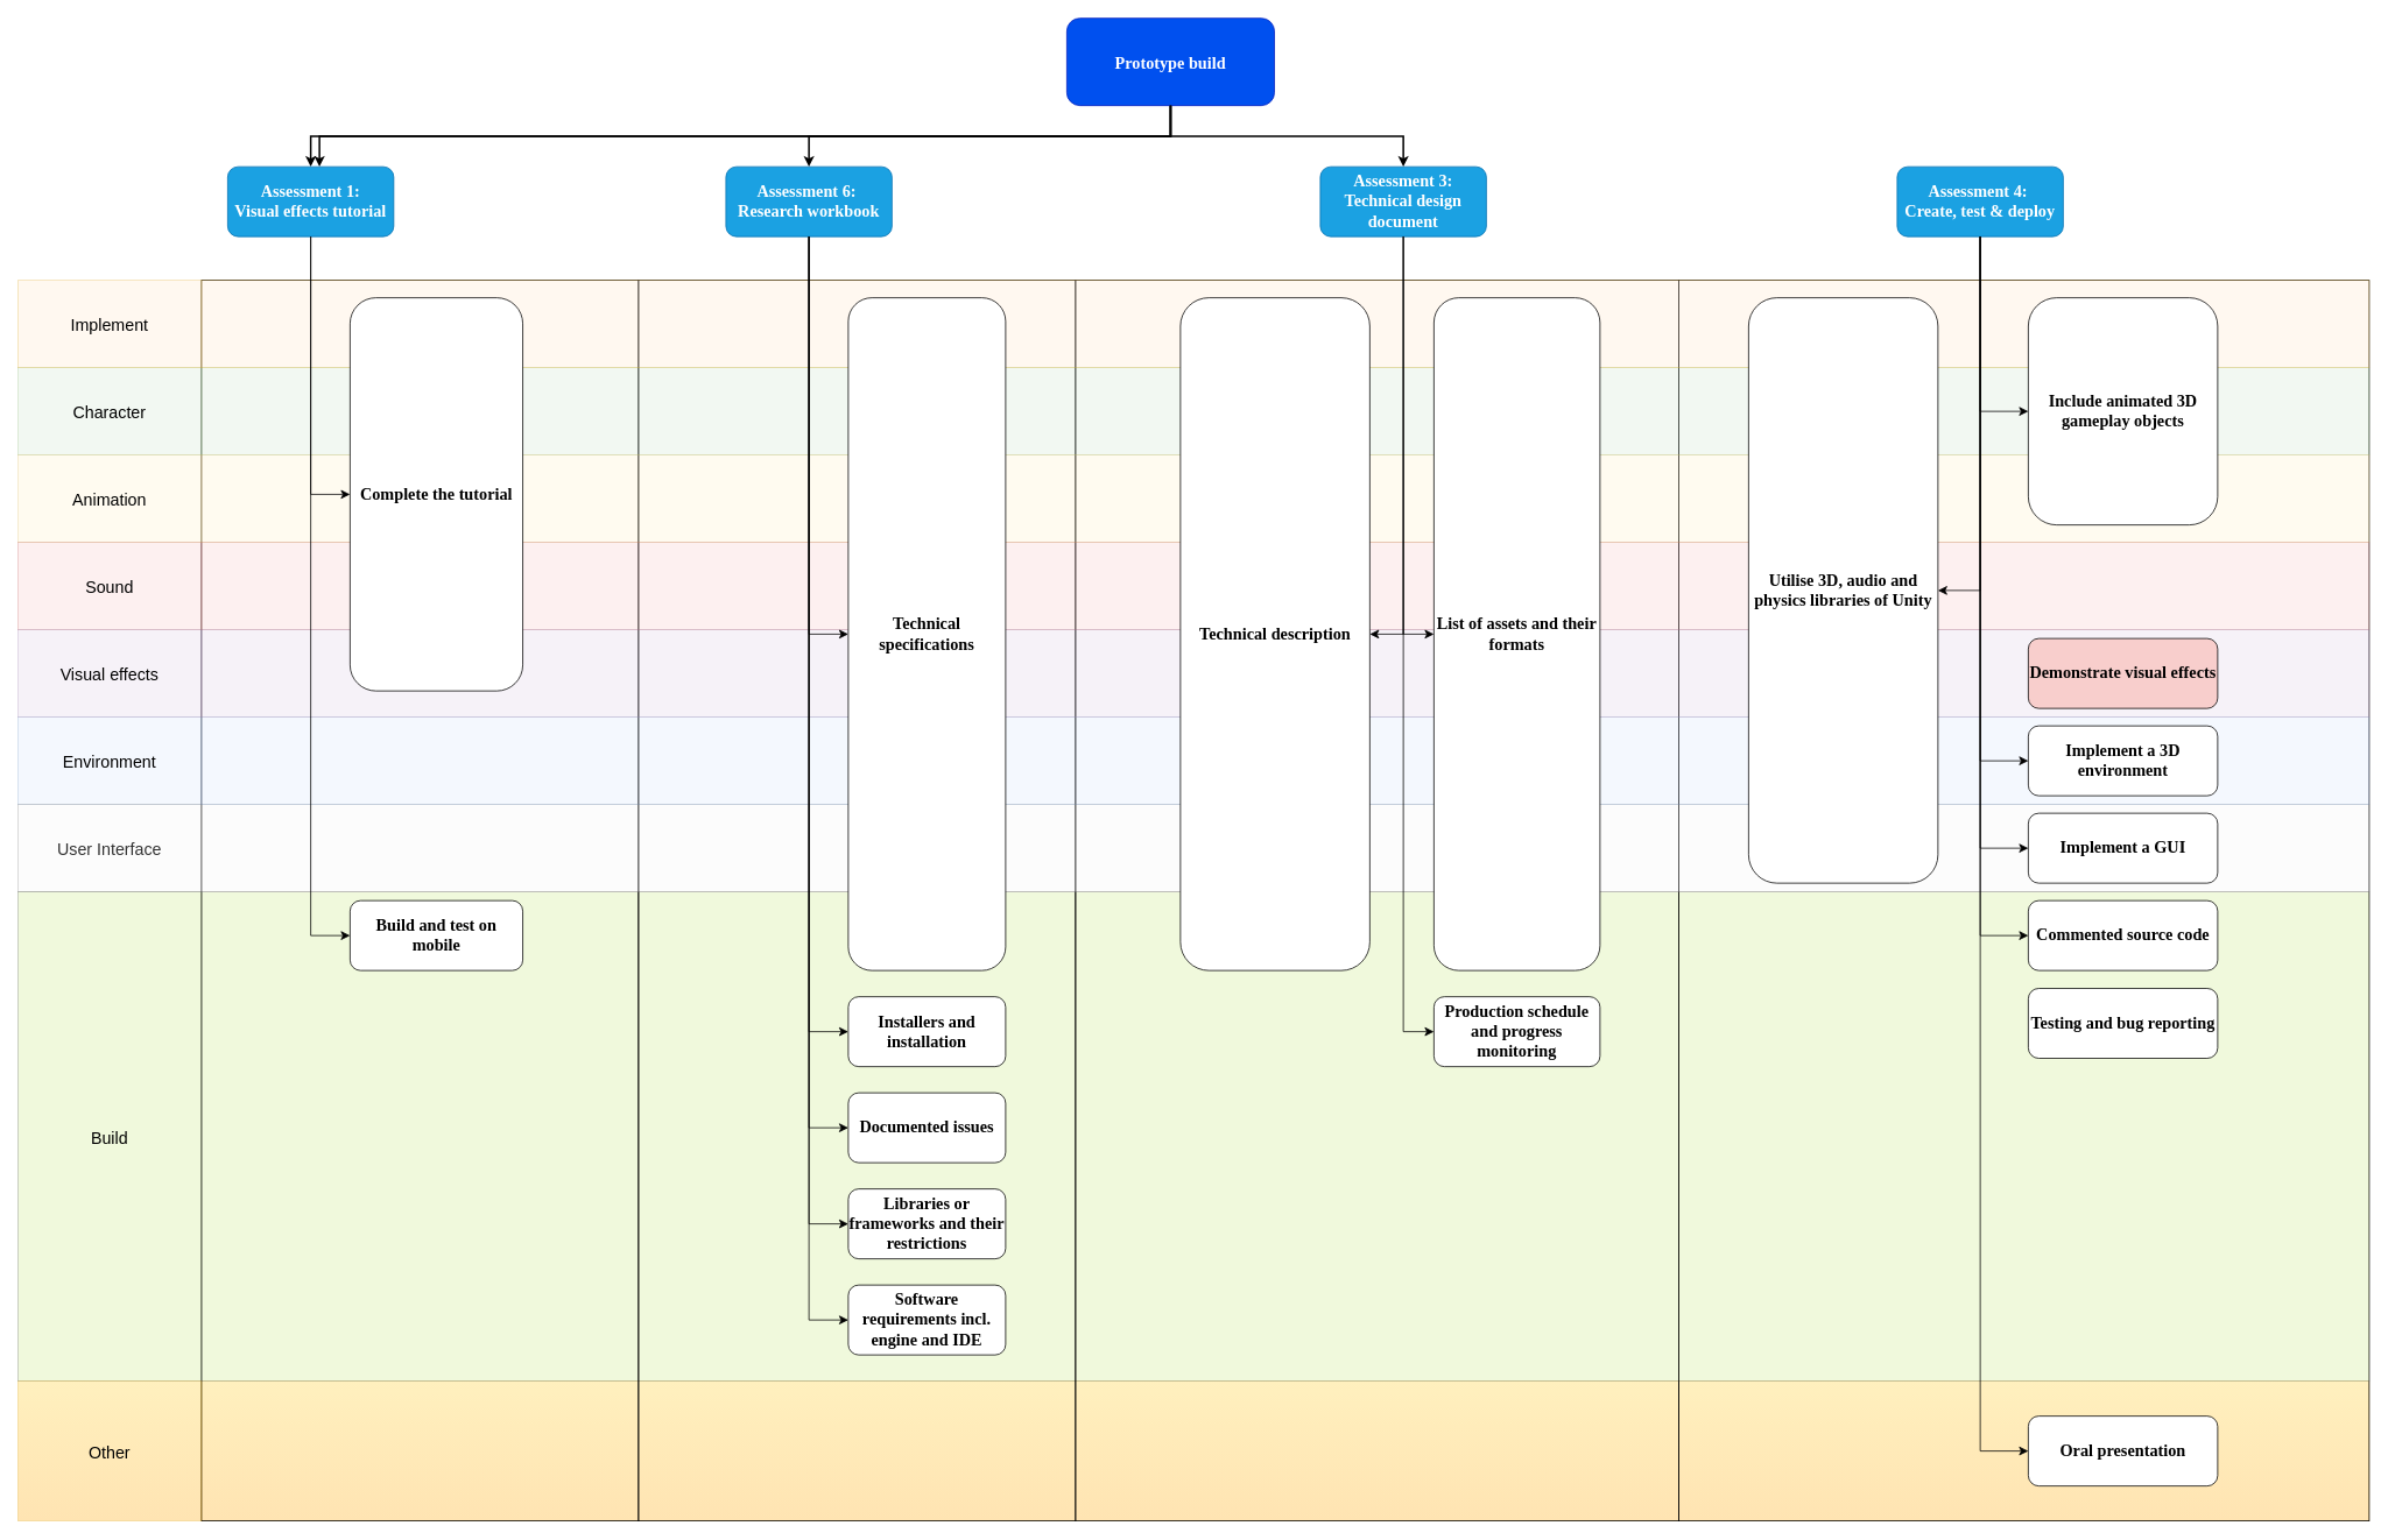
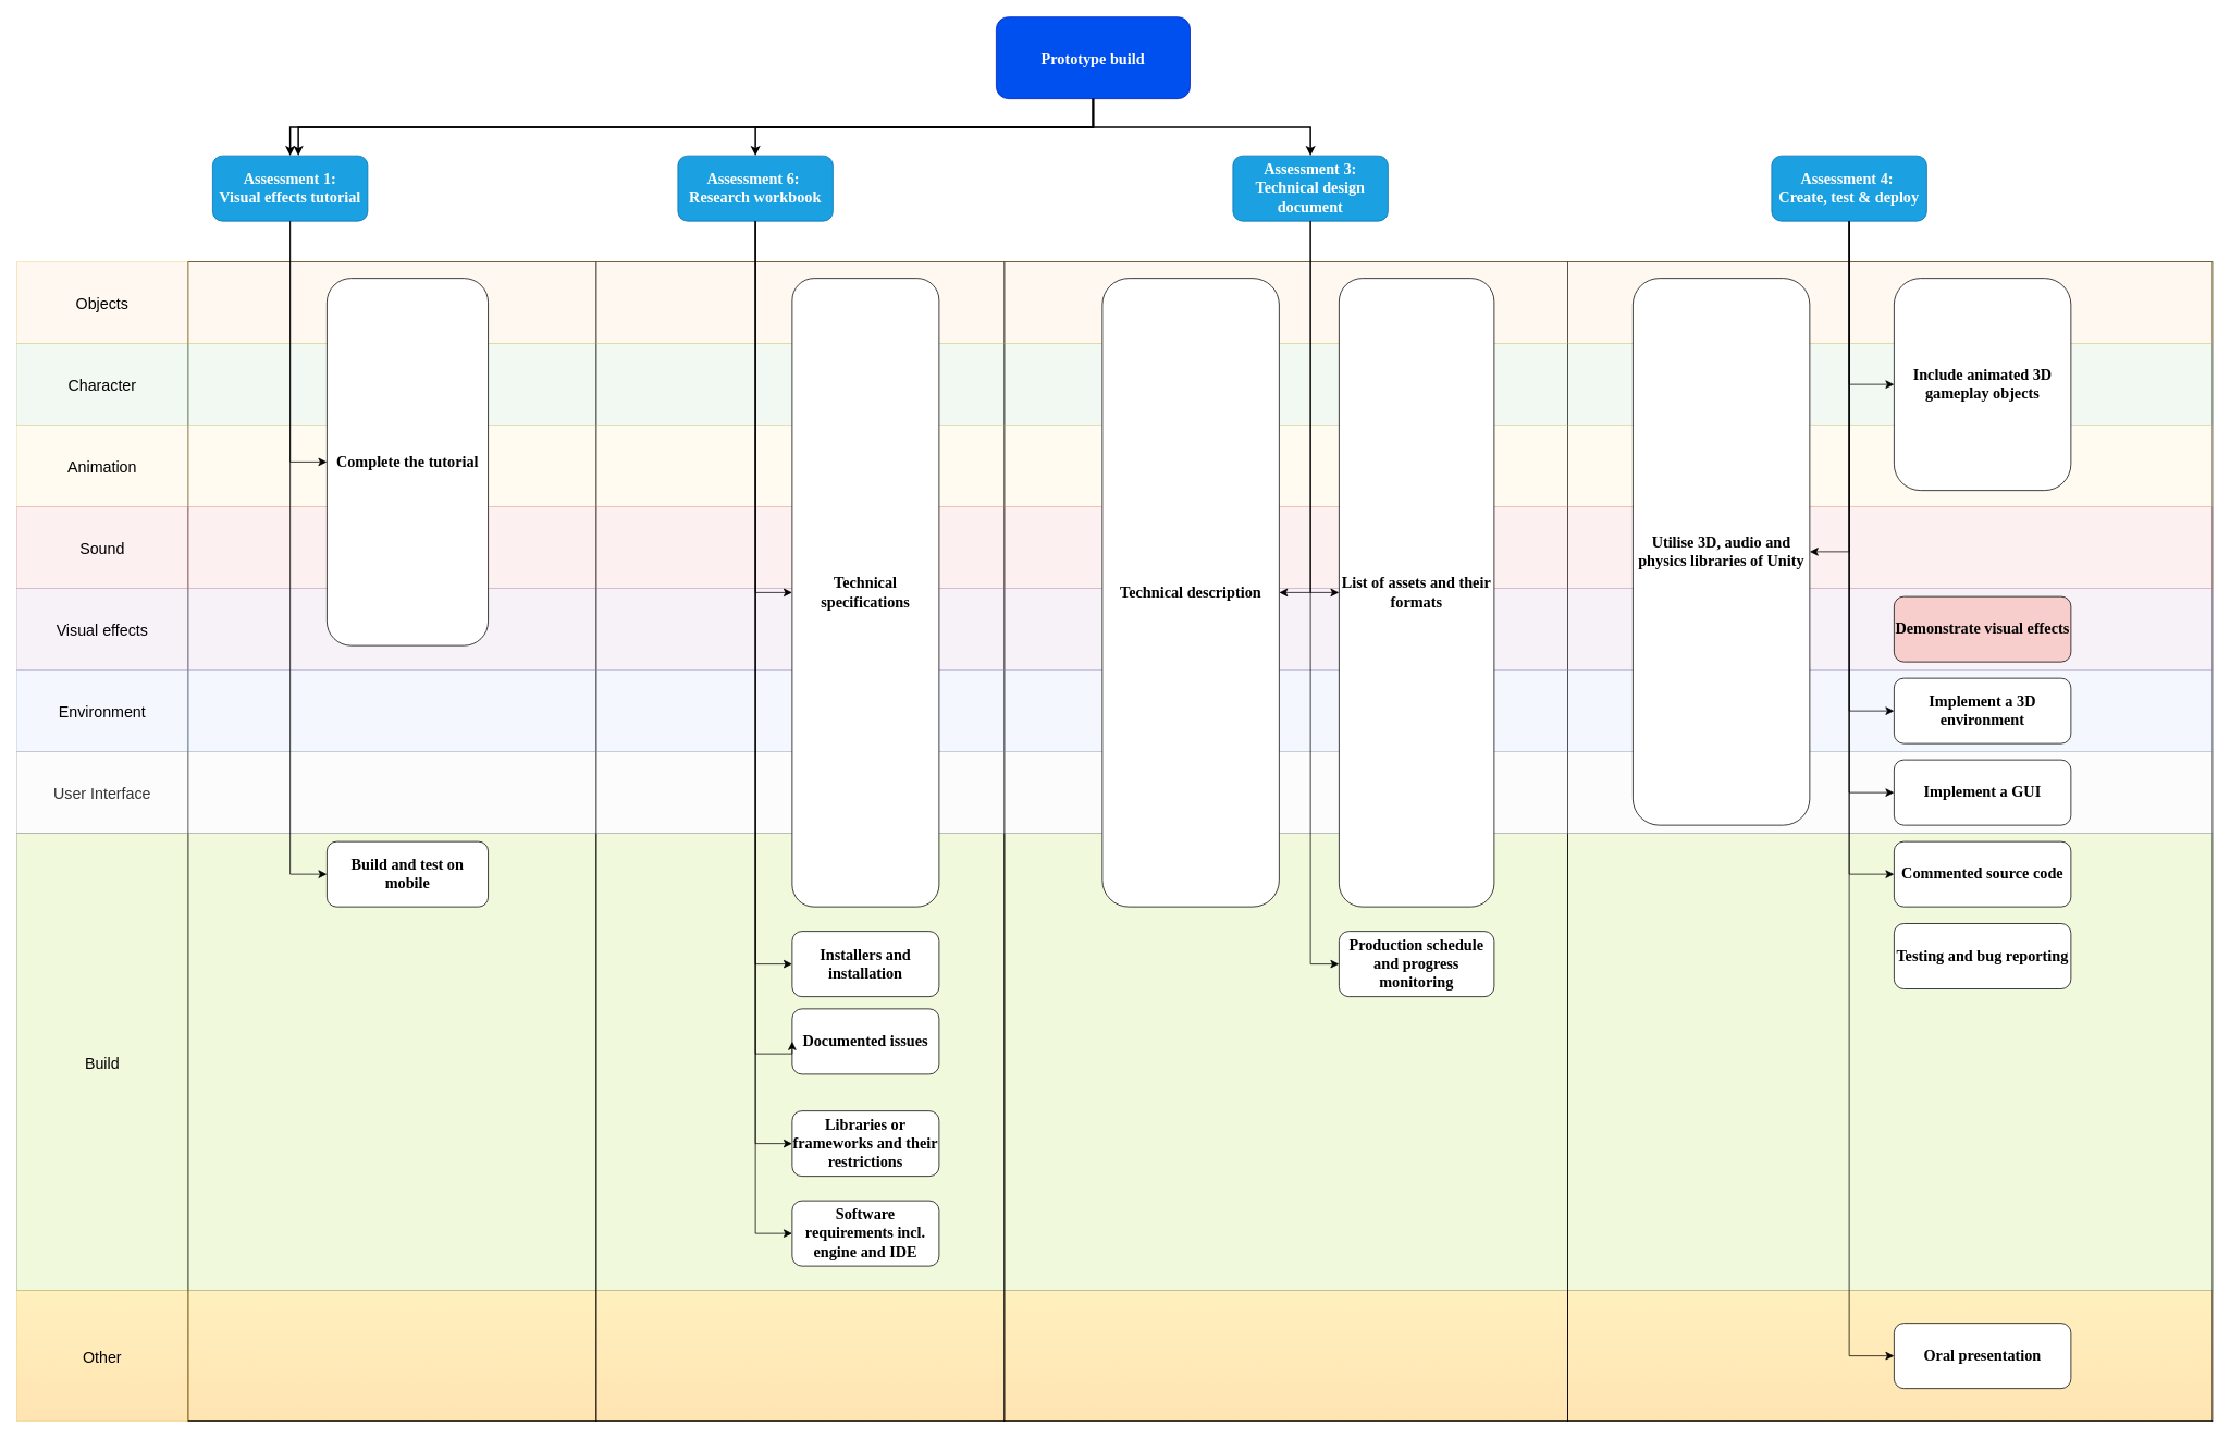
- <mxCell id="38" value="Implement" style="fillColor=#ffe6cc;strokeColor=#d79b00;opacity=30;fontSize=19;" parent="1" vertex="1"><mxGeometry x="20" y="320" width="210" height="100.0" as="geometry" /></mxCell>
+ <mxCell id="38" value="Objects" style="fillColor=#ffe6cc;strokeColor=#d79b00;opacity=30;fontSize=19;" parent="1" vertex="1"><mxGeometry x="20" y="320" width="210" height="100.0" as="geometry" /></mxCell>
- <mxCell id="49" value="Documented issues" style="rounded=1;fontStyle=1;fontFamily=Tahoma;fontSize=19;whiteSpace=wrap;" parent="1" vertex="1"><mxGeometry x="970" y="1250" width="180" height="80" as="geometry" /></mxCell>
+ <mxCell id="49" value="Documented issues" style="rounded=1;fontStyle=1;fontFamily=Tahoma;fontSize=19;whiteSpace=wrap;" parent="1" vertex="1"><mxGeometry x="970" y="1235" width="180" height="80" as="geometry" /></mxCell>
